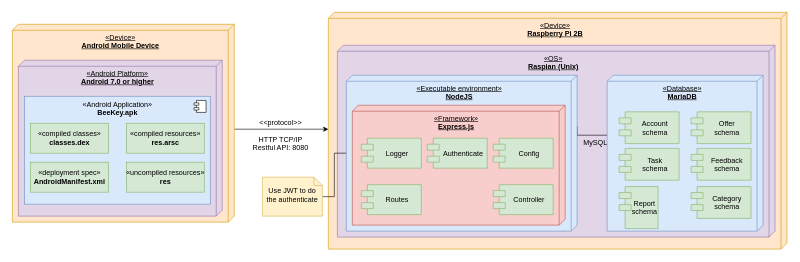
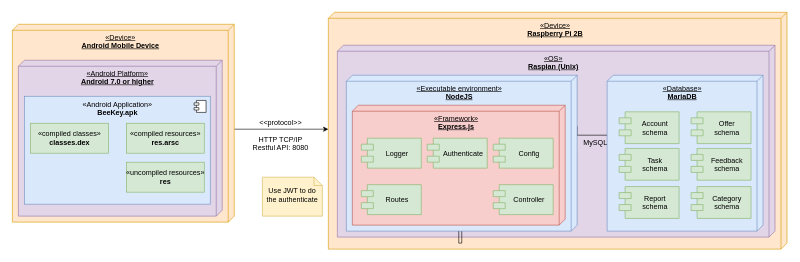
- <mxCell id="14" style="edgeStyle=orthogonalEdgeStyle;rounded=0;orthogonalLoop=1;jettySize=auto;html=1;endArrow=none;endFill=0;" edge="1" parent="1" source="15" target="18"><mxGeometry relative="1" as="geometry" /></mxCell>
+ <mxCell id="14" style="edgeStyle=orthogonalEdgeStyle;rounded=0;orthogonalLoop=1;jettySize=auto;html=1;endArrow=none;endFill=0;" edge="1" parent="1" source="15" target="16"><mxGeometry relative="1" as="geometry" /></mxCell>
- <mxCell id="12" value="«deployment spec»&lt;br&gt;&lt;b&gt;AndroidManifest.xml&lt;/b&gt;" style="html=1;fillColor=#d5e8d4;strokeColor=#82b366;" vertex="1" parent="1"><mxGeometry x="50" y="270" width="130" height="50" as="geometry" /></mxCell>
- <mxCell id="27" value="Report&#10;schema" style="shape=module;align=left;spacingLeft=20;align=center;verticalAlign=middle;fillColor=#d5e8d4;strokeColor=#82b366;fontStyle=0" vertex="1" parent="20"><mxGeometry x="60" y="185.714" width="65" height="70" as="geometry" /></mxCell>
+ <mxCell id="27" value="Report&#10;schema" style="shape=module;align=left;spacingLeft=20;align=center;verticalAlign=middle;fillColor=#d5e8d4;strokeColor=#82b366;fontStyle=0" vertex="1" parent="20"><mxGeometry x="60" y="185.714" width="100" height="53.061" as="geometry" /></mxCell>
